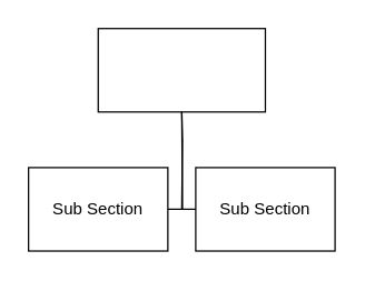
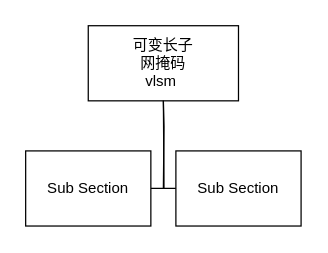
+ <mxCell id="3" value="可变长子网掩码 vlsm&amp;nbsp;" style="text;html=1;strokeColor=none;fillColor=none;align=center;verticalAlign=middle;whiteSpace=wrap;rounded=0;" vertex="1" parent="1"><mxGeometry x="100" y="35" width="60" height="30" as="geometry" /></mxCell>
